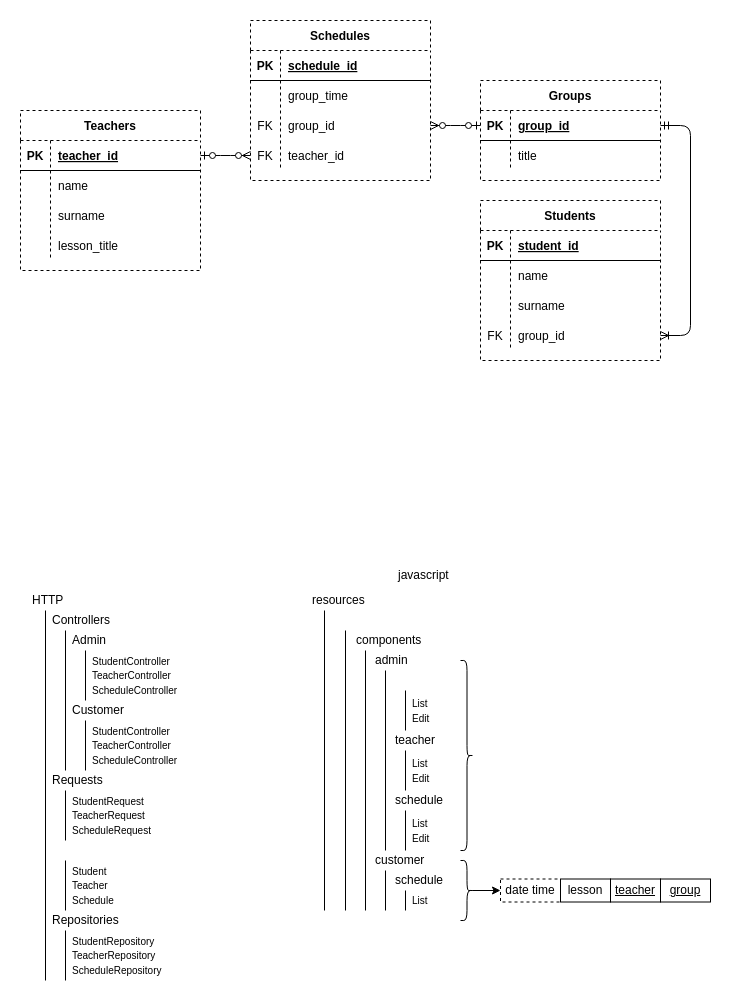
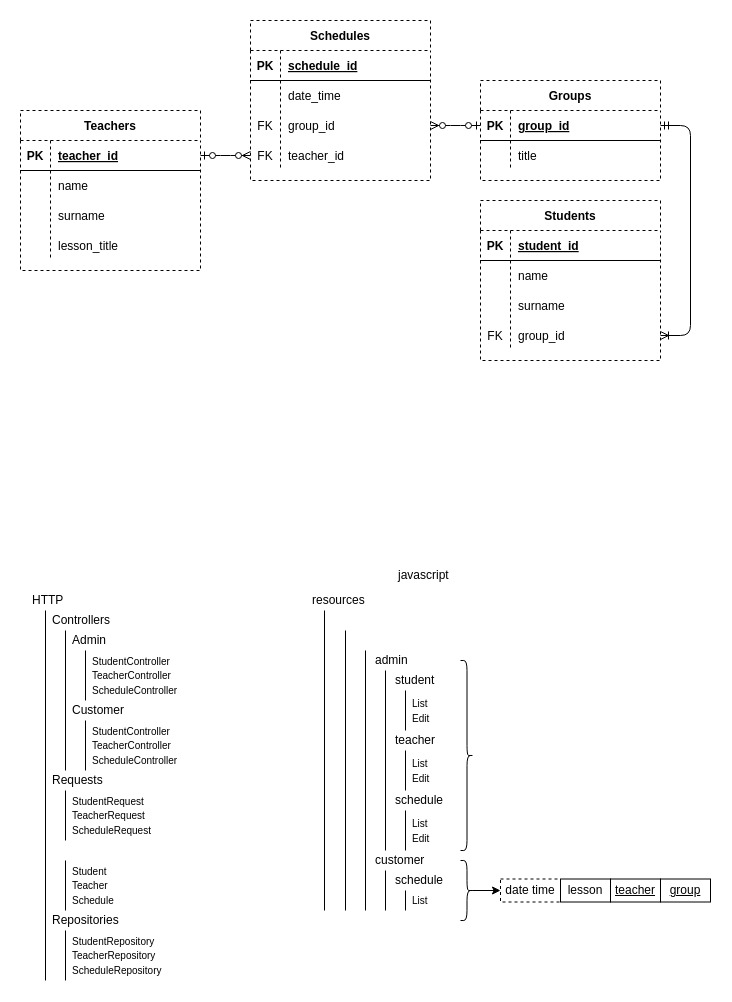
- <mxCell id="81" value="group_time" style="shape=partialRectangle;connectable=0;fillColor=none;top=0;left=0;bottom=0;right=0;align=left;spacingLeft=6;overflow=hidden;" vertex="1" parent="79"><mxGeometry x="30" width="150" height="30" as="geometry" /></mxCell>
+ <mxCell id="81" value="date_time" style="shape=partialRectangle;connectable=0;fillColor=none;top=0;left=0;bottom=0;right=0;align=left;spacingLeft=6;overflow=hidden;" vertex="1" parent="79"><mxGeometry x="30" width="150" height="30" as="geometry" /></mxCell>
- <mxCell id="23" value="&lt;div&gt;&lt;span&gt;components&lt;/span&gt;&lt;/div&gt;" style="text;html=1;align=left;verticalAlign=middle;resizable=0;points=[];autosize=1;" vertex="1" parent="1"><mxGeometry x="354" y="630" width="80" height="20" as="geometry" /></mxCell>
+ <mxCell id="27" value="&lt;div&gt;&lt;span&gt;student&lt;/span&gt;&lt;/div&gt;" style="text;html=1;align=left;verticalAlign=middle;resizable=0;points=[];autosize=1;" vertex="1" parent="1"><mxGeometry x="393" y="670" width="50" height="20" as="geometry" /></mxCell>
